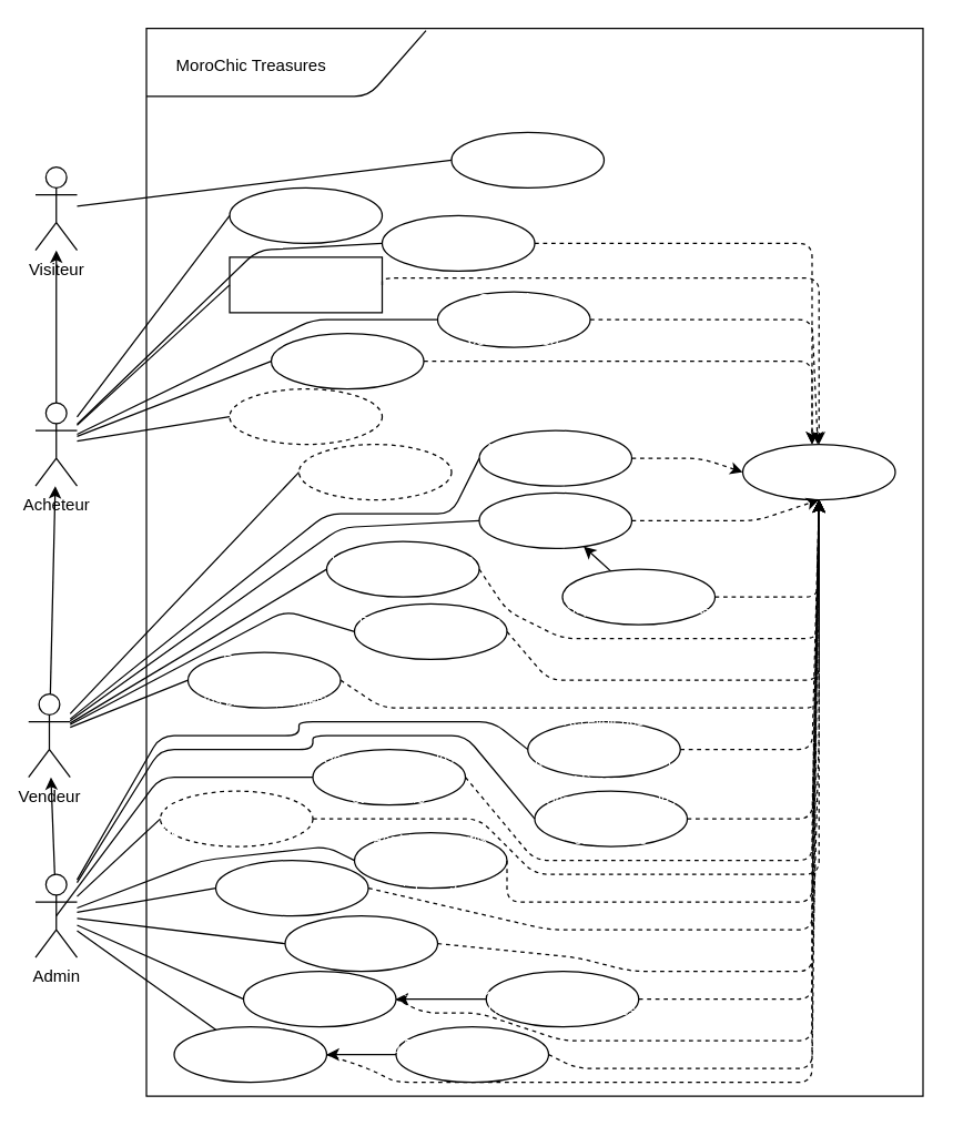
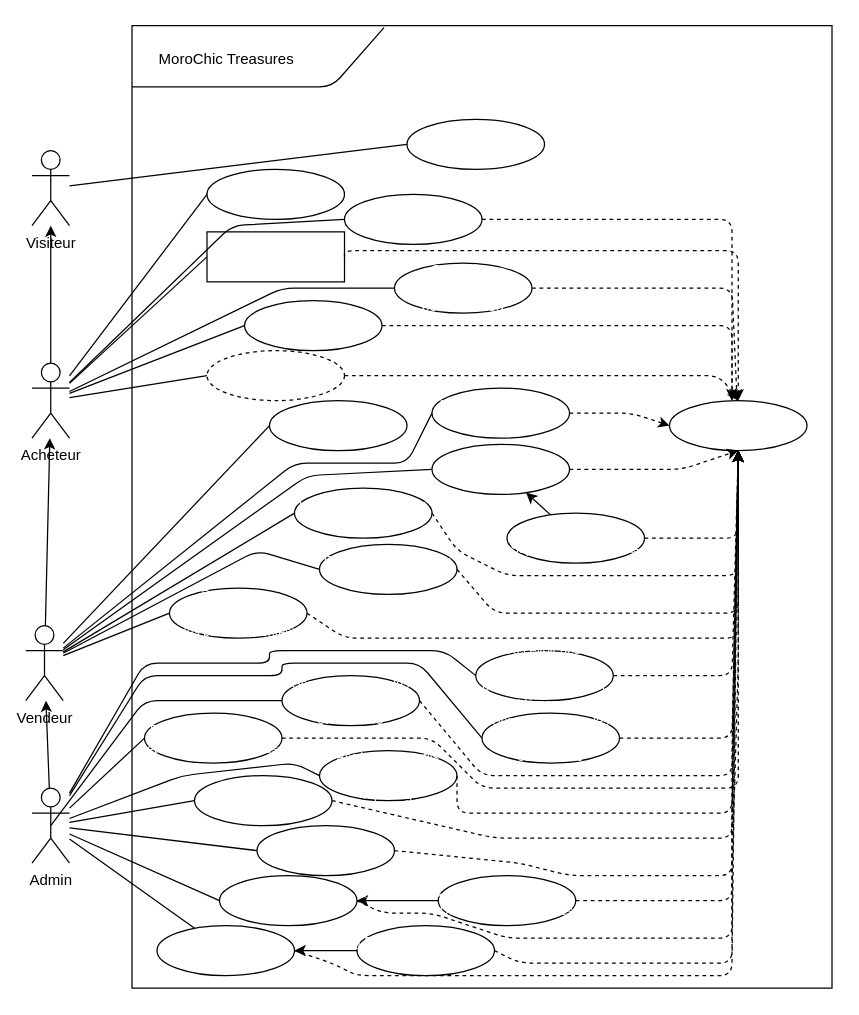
+ <mxCell id="22" style="edgeStyle=none;html=1;exitX=1;exitY=0.5;exitDx=0;exitDy=0;entryX=0.5;entryY=0;entryDx=0;entryDy=0;dashed=1;fontSize=12;" parent="1" source="23" target="12" edge="1"><mxGeometry relative="1" as="geometry"><Array as="points"><mxPoint x="575" y="300" /></Array></mxGeometry></mxCell>
- <mxCell id="37" value="&lt;span style=&quot;line-height: 107%; font-family: Calibri, sans-serif;&quot; lang=&quot;FR&quot;&gt;&lt;font style=&quot;font-size: 10px;&quot;&gt;S'inscrire en tant que vendeur&lt;/font&gt;&lt;/span&gt;" style="ellipse;whiteSpace=wrap;html=1;labelBackgroundColor=none;fontColor=#FFFFFF;fillColor=none;dashed=1;" parent="1" vertex="1"><mxGeometry x="215" y="320" width="110" height="40" as="geometry" /></mxCell>
+ <mxCell id="37" value="&lt;span style=&quot;line-height: 107%; font-family: Calibri, sans-serif;&quot; lang=&quot;FR&quot;&gt;&lt;font style=&quot;font-size: 10px;&quot;&gt;S'inscrire en tant que vendeur&lt;/font&gt;&lt;/span&gt;" style="ellipse;whiteSpace=wrap;html=1;labelBackgroundColor=none;fontColor=#FFFFFF;fillColor=none;" parent="1" vertex="1"><mxGeometry x="215" y="320" width="110" height="40" as="geometry" /></mxCell>
- <mxCell id="93" value="&lt;font style=&quot;font-size: 10px;&quot;&gt;Définir des promotions et des remises globales&lt;/font&gt;" style="ellipse;whiteSpace=wrap;html=1;labelBackgroundColor=none;fontColor=#FFFFFF;fillColor=none;dashed=1;" parent="1" vertex="1"><mxGeometry x="115" y="570" width="110" height="40" as="geometry" /></mxCell>
+ <mxCell id="93" value="&lt;font style=&quot;font-size: 10px;&quot;&gt;Définir des promotions et des remises globales&lt;/font&gt;" style="ellipse;whiteSpace=wrap;html=1;labelBackgroundColor=none;fontColor=#FFFFFF;fillColor=none;" parent="1" vertex="1"><mxGeometry x="115" y="570" width="110" height="40" as="geometry" /></mxCell>
